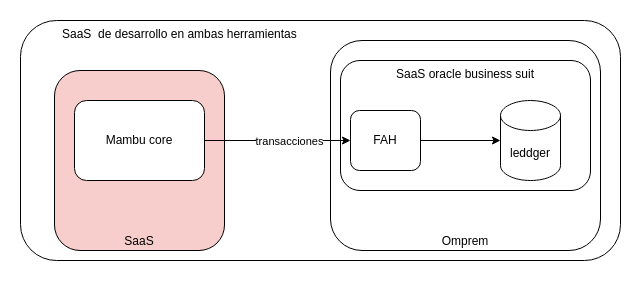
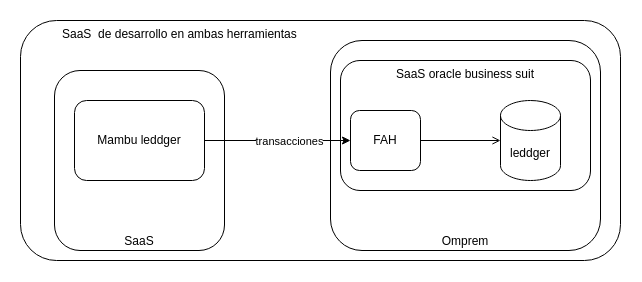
- <mxCell id="8" value="Mambu core" style="rounded=1;whiteSpace=wrap;html=1;verticalAlign=middle;align=center;" vertex="1" parent="1"><mxGeometry x="74" y="100" width="130" height="80" as="geometry" /></mxCell>
+ <mxCell id="8" value="Mambu leddger" style="rounded=1;whiteSpace=wrap;html=1;verticalAlign=middle;align=center;" vertex="1" parent="1"><mxGeometry x="74" y="100" width="130" height="80" as="geometry" /></mxCell>
- <mxCell id="9" style="edgeStyle=orthogonalEdgeStyle;rounded=0;orthogonalLoop=1;jettySize=auto;html=1;" edge="1" parent="1" source="10" target="11"><mxGeometry relative="1" as="geometry" /></mxCell>
+ <mxCell id="9" style="edgeStyle=orthogonalEdgeStyle;rounded=0;orthogonalLoop=1;jettySize=auto;html=1;endArrow=open;" edge="1" parent="1" source="10" target="11"><mxGeometry relative="1" as="geometry" /></mxCell>
- <mxCell id="5" value="SaaS" style="rounded=1;whiteSpace=wrap;html=1;verticalAlign=bottom;fillColor=#f8cecc;" vertex="1" parent="1"><mxGeometry x="54" y="70" width="170" height="180" as="geometry" /></mxCell>
+ <mxCell id="5" value="SaaS" style="rounded=1;whiteSpace=wrap;html=1;verticalAlign=bottom;" vertex="1" parent="1"><mxGeometry x="54" y="70" width="170" height="180" as="geometry" /></mxCell>
